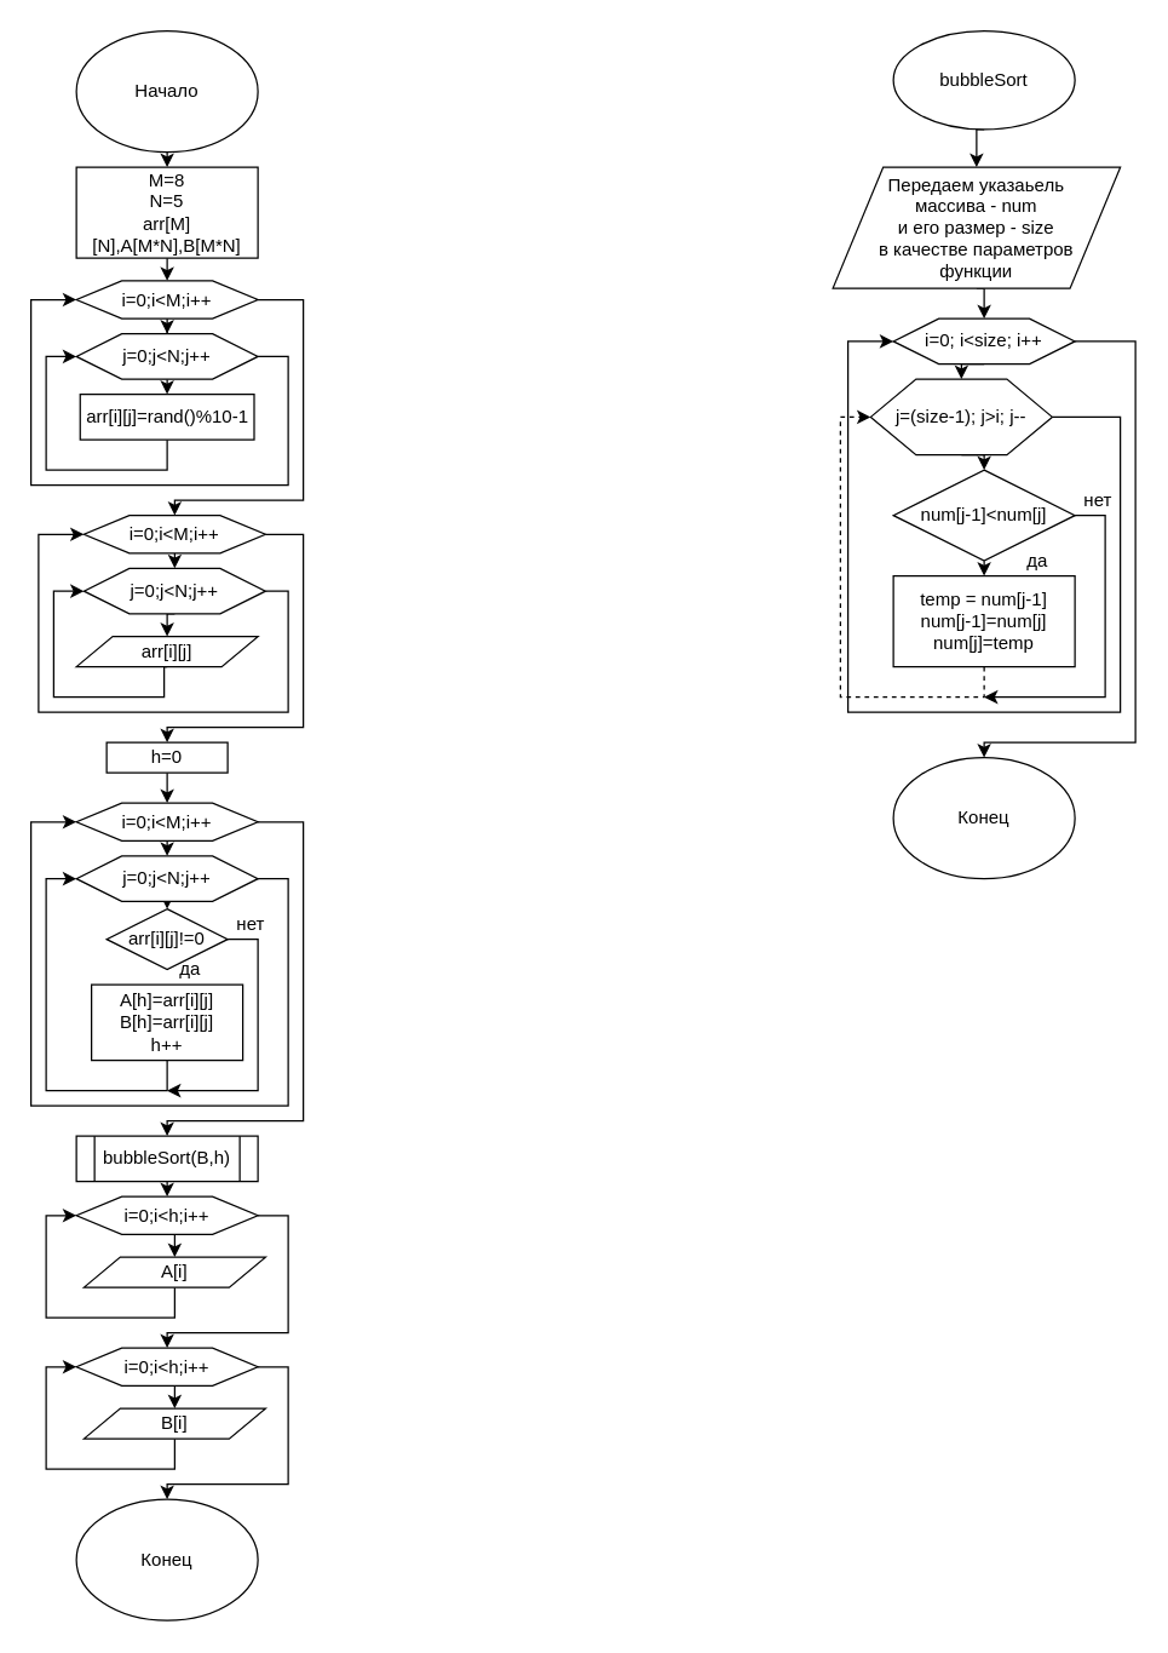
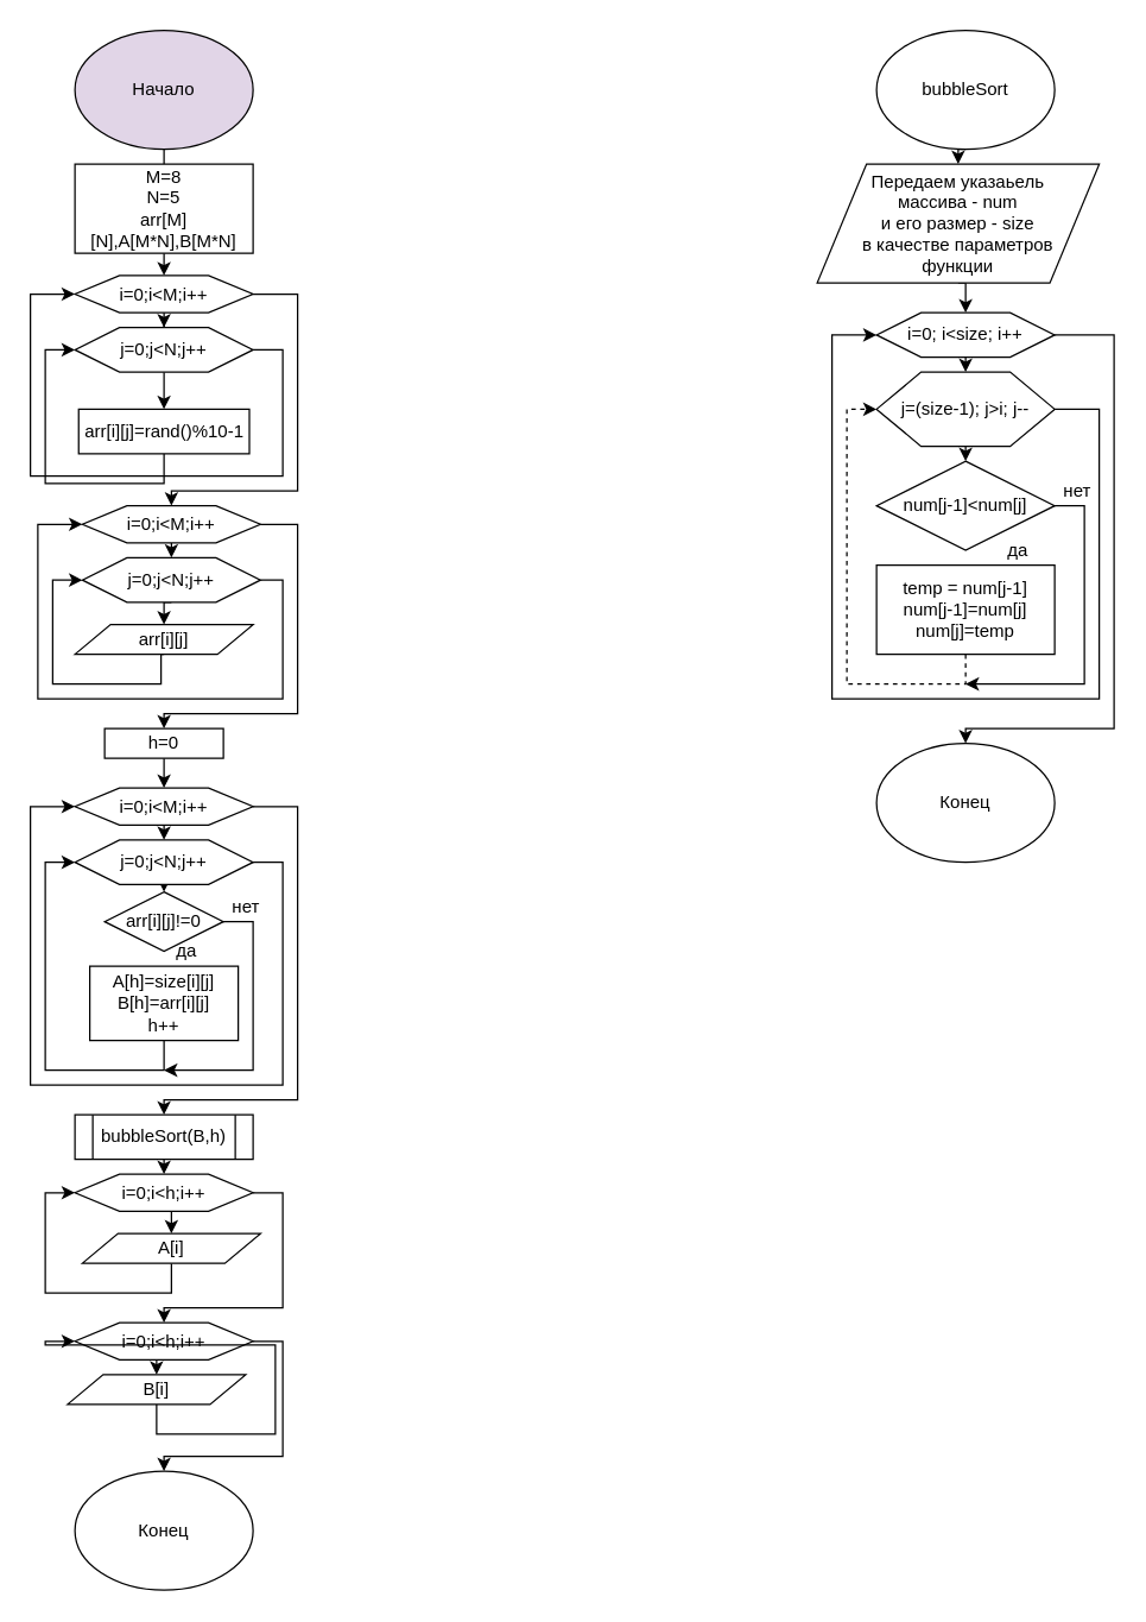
- <mxCell id="5" value="bubbleSort" style="ellipse;whiteSpace=wrap;html=1;" vertex="1" parent="1"><mxGeometry x="590" y="20" width="120" height="65" as="geometry" /></mxCell>
+ <mxCell id="5" value="bubbleSort" style="ellipse;whiteSpace=wrap;html=1;" vertex="1" parent="1"><mxGeometry x="590" y="20" width="120" height="80" as="geometry" /></mxCell>
- <mxCell id="3" value="Начало" style="ellipse;whiteSpace=wrap;html=1;" vertex="1" parent="1"><mxGeometry x="50" y="20" width="120" height="80" as="geometry" /></mxCell>
+ <mxCell id="3" value="Начало" style="ellipse;whiteSpace=wrap;html=1;fillColor=#e1d5e7;" vertex="1" parent="1"><mxGeometry x="50" y="20" width="120" height="80" as="geometry" /></mxCell>
- <mxCell id="2" style="edgeStyle=orthogonalEdgeStyle;rounded=0;orthogonalLoop=1;jettySize=auto;html=1;exitX=0.5;exitY=1;exitDx=0;exitDy=0;entryX=0.5;entryY=0;entryDx=0;entryDy=0;" edge="1" parent="1" source="3" target="23"><mxGeometry relative="1" as="geometry" /></mxCell>
+ <mxCell id="2" style="edgeStyle=orthogonalEdgeStyle;rounded=0;orthogonalLoop=1;jettySize=auto;html=1;exitX=0.5;exitY=1;exitDx=0;exitDy=0;entryX=0.5;entryY=0;entryDx=0;entryDy=0;endArrow=none;" edge="1" parent="1" source="3" target="23"><mxGeometry relative="1" as="geometry" /></mxCell>
- <mxCell id="31" value="arr[i][j]=rand()%10-1" style="rounded=0;whiteSpace=wrap;html=1;" vertex="1" parent="1"><mxGeometry x="52.5" y="260" width="115" height="30" as="geometry" /></mxCell>
+ <mxCell id="31" value="arr[i][j]=rand()%10-1" style="rounded=0;whiteSpace=wrap;html=1;" vertex="1" parent="1"><mxGeometry x="52.5" y="275" width="115" height="30" as="geometry" /></mxCell>
- <mxCell id="13" value="j=(size-1); j&amp;gt;i; j--" style="shape=hexagon;perimeter=hexagonPerimeter2;whiteSpace=wrap;html=1;" vertex="1" parent="1"><mxGeometry x="575" y="250" width="120" height="50" as="geometry" /></mxCell>
+ <mxCell id="13" value="j=(size-1); j&amp;gt;i; j--" style="shape=hexagon;perimeter=hexagonPerimeter2;whiteSpace=wrap;html=1;" vertex="1" parent="1"><mxGeometry x="590" y="250" width="120" height="50" as="geometry" /></mxCell>
- <mxCell id="14" style="edgeStyle=orthogonalEdgeStyle;rounded=0;orthogonalLoop=1;jettySize=auto;html=1;exitX=0.5;exitY=1;exitDx=0;exitDy=0;entryX=0.5;entryY=0;entryDx=0;entryDy=0;" edge="1" parent="1" source="16" target="18"><mxGeometry relative="1" as="geometry" /></mxCell>
- <mxCell id="51" value="&lt;div&gt;A[h]=arr[i][j]&lt;/div&gt;&lt;div&gt;B[h]=arr[i][j]&lt;/div&gt;&lt;div&gt;h++&lt;br&gt;&lt;/div&gt;" style="rounded=0;whiteSpace=wrap;html=1;" vertex="1" parent="1"><mxGeometry x="60" y="650" width="100" height="50" as="geometry" /></mxCell>
+ <mxCell id="51" value="&lt;div&gt;A[h]=size[i][j]&lt;/div&gt;&lt;div&gt;B[h]=arr[i][j]&lt;/div&gt;&lt;div&gt;h++&lt;br&gt;&lt;/div&gt;" style="rounded=0;whiteSpace=wrap;html=1;" vertex="1" parent="1"><mxGeometry x="60" y="650" width="100" height="50" as="geometry" /></mxCell>
- <mxCell id="65" value="B[i]" style="shape=parallelogram;perimeter=parallelogramPerimeter;whiteSpace=wrap;html=1;" vertex="1" parent="1"><mxGeometry x="55" y="930" width="120" height="20" as="geometry" /></mxCell>
+ <mxCell id="65" value="B[i]" style="shape=parallelogram;perimeter=parallelogramPerimeter;whiteSpace=wrap;html=1;" vertex="1" parent="1"><mxGeometry x="45" y="925" width="120" height="20" as="geometry" /></mxCell>
